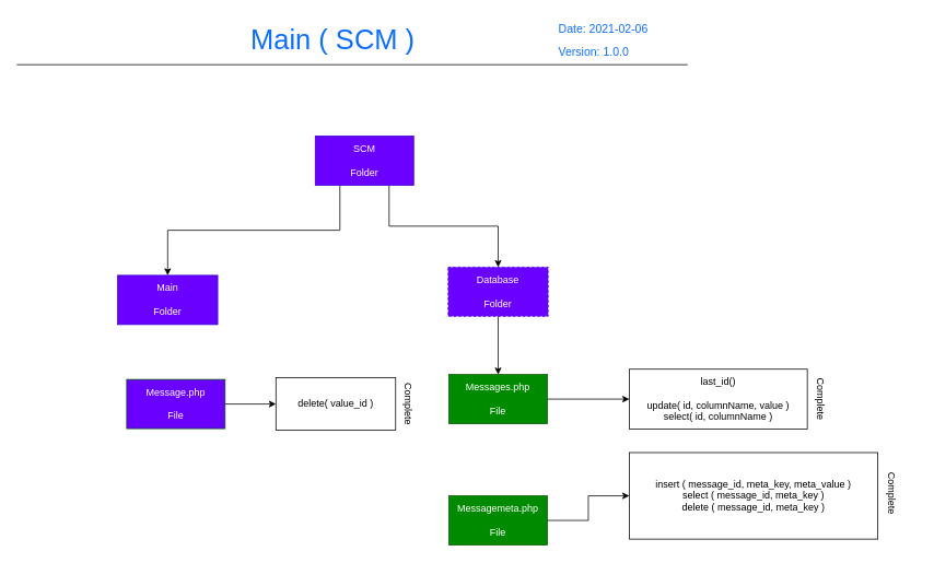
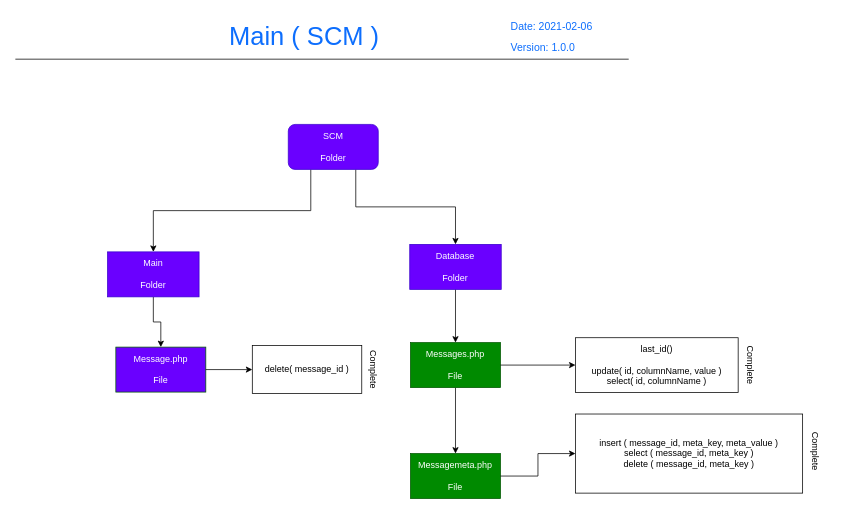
- <mxCell id="9" value="SCM&lt;br&gt;&lt;br&gt;Folder" style="rounded=0;whiteSpace=wrap;html=1;fillColor=#6a00ff;strokeColor=#3700CC;fontColor=#ffffff;" parent="1" vertex="1"><mxGeometry x="384" y="165" width="120" height="60" as="geometry" /></mxCell>
+ <mxCell id="9" value="SCM&lt;br&gt;&lt;br&gt;Folder" style="whiteSpace=wrap;html=1;fillColor=#6a00ff;strokeColor=#3700CC;fontColor=#ffffff;rounded=1;" parent="1" vertex="1"><mxGeometry x="384" y="165" width="120" height="60" as="geometry" /></mxCell>
- <mxCell id="11" value="Database&lt;br&gt;&lt;br&gt;Folder" style="rounded=0;whiteSpace=wrap;html=1;fillColor=#6a00ff;strokeColor=#3700CC;fontColor=#ffffff;container=0;imageHeight=24;imageWidth=24;arcSize=12;dashed=1;" parent="1" vertex="1"><mxGeometry x="546" y="325" width="122" height="60" as="geometry" /></mxCell>
+ <mxCell id="11" value="Database&lt;br&gt;&lt;br&gt;Folder" style="rounded=0;whiteSpace=wrap;html=1;fillColor=#6a00ff;strokeColor=#3700CC;fontColor=#ffffff;container=0;imageHeight=24;imageWidth=24;arcSize=12;" parent="1" vertex="1"><mxGeometry x="546" y="325" width="122" height="60" as="geometry" /></mxCell>
+ <mxCell id="19" style="edgeStyle=orthogonalEdgeStyle;rounded=0;orthogonalLoop=1;jettySize=auto;html=1;exitX=0.5;exitY=1;exitDx=0;exitDy=0;" parent="1" source="20" target="21" edge="1"><mxGeometry relative="1" as="geometry" /></mxCell>
- <mxCell id="22" value="delete( value_id )" style="rounded=0;whiteSpace=wrap;html=1;container=0;" parent="1" vertex="1"><mxGeometry x="336" y="460" width="146" height="64" as="geometry" /></mxCell>
+ <mxCell id="22" value="delete( message_id )" style="rounded=0;whiteSpace=wrap;html=1;container=0;" parent="1" vertex="1"><mxGeometry x="336" y="460" width="146" height="64" as="geometry" /></mxCell>
+ <mxCell id="12" style="edgeStyle=orthogonalEdgeStyle;rounded=0;orthogonalLoop=1;jettySize=auto;html=1;exitX=0.5;exitY=1;exitDx=0;exitDy=0;" parent="1" source="13" target="16" edge="1"><mxGeometry relative="1" as="geometry" /></mxCell>
